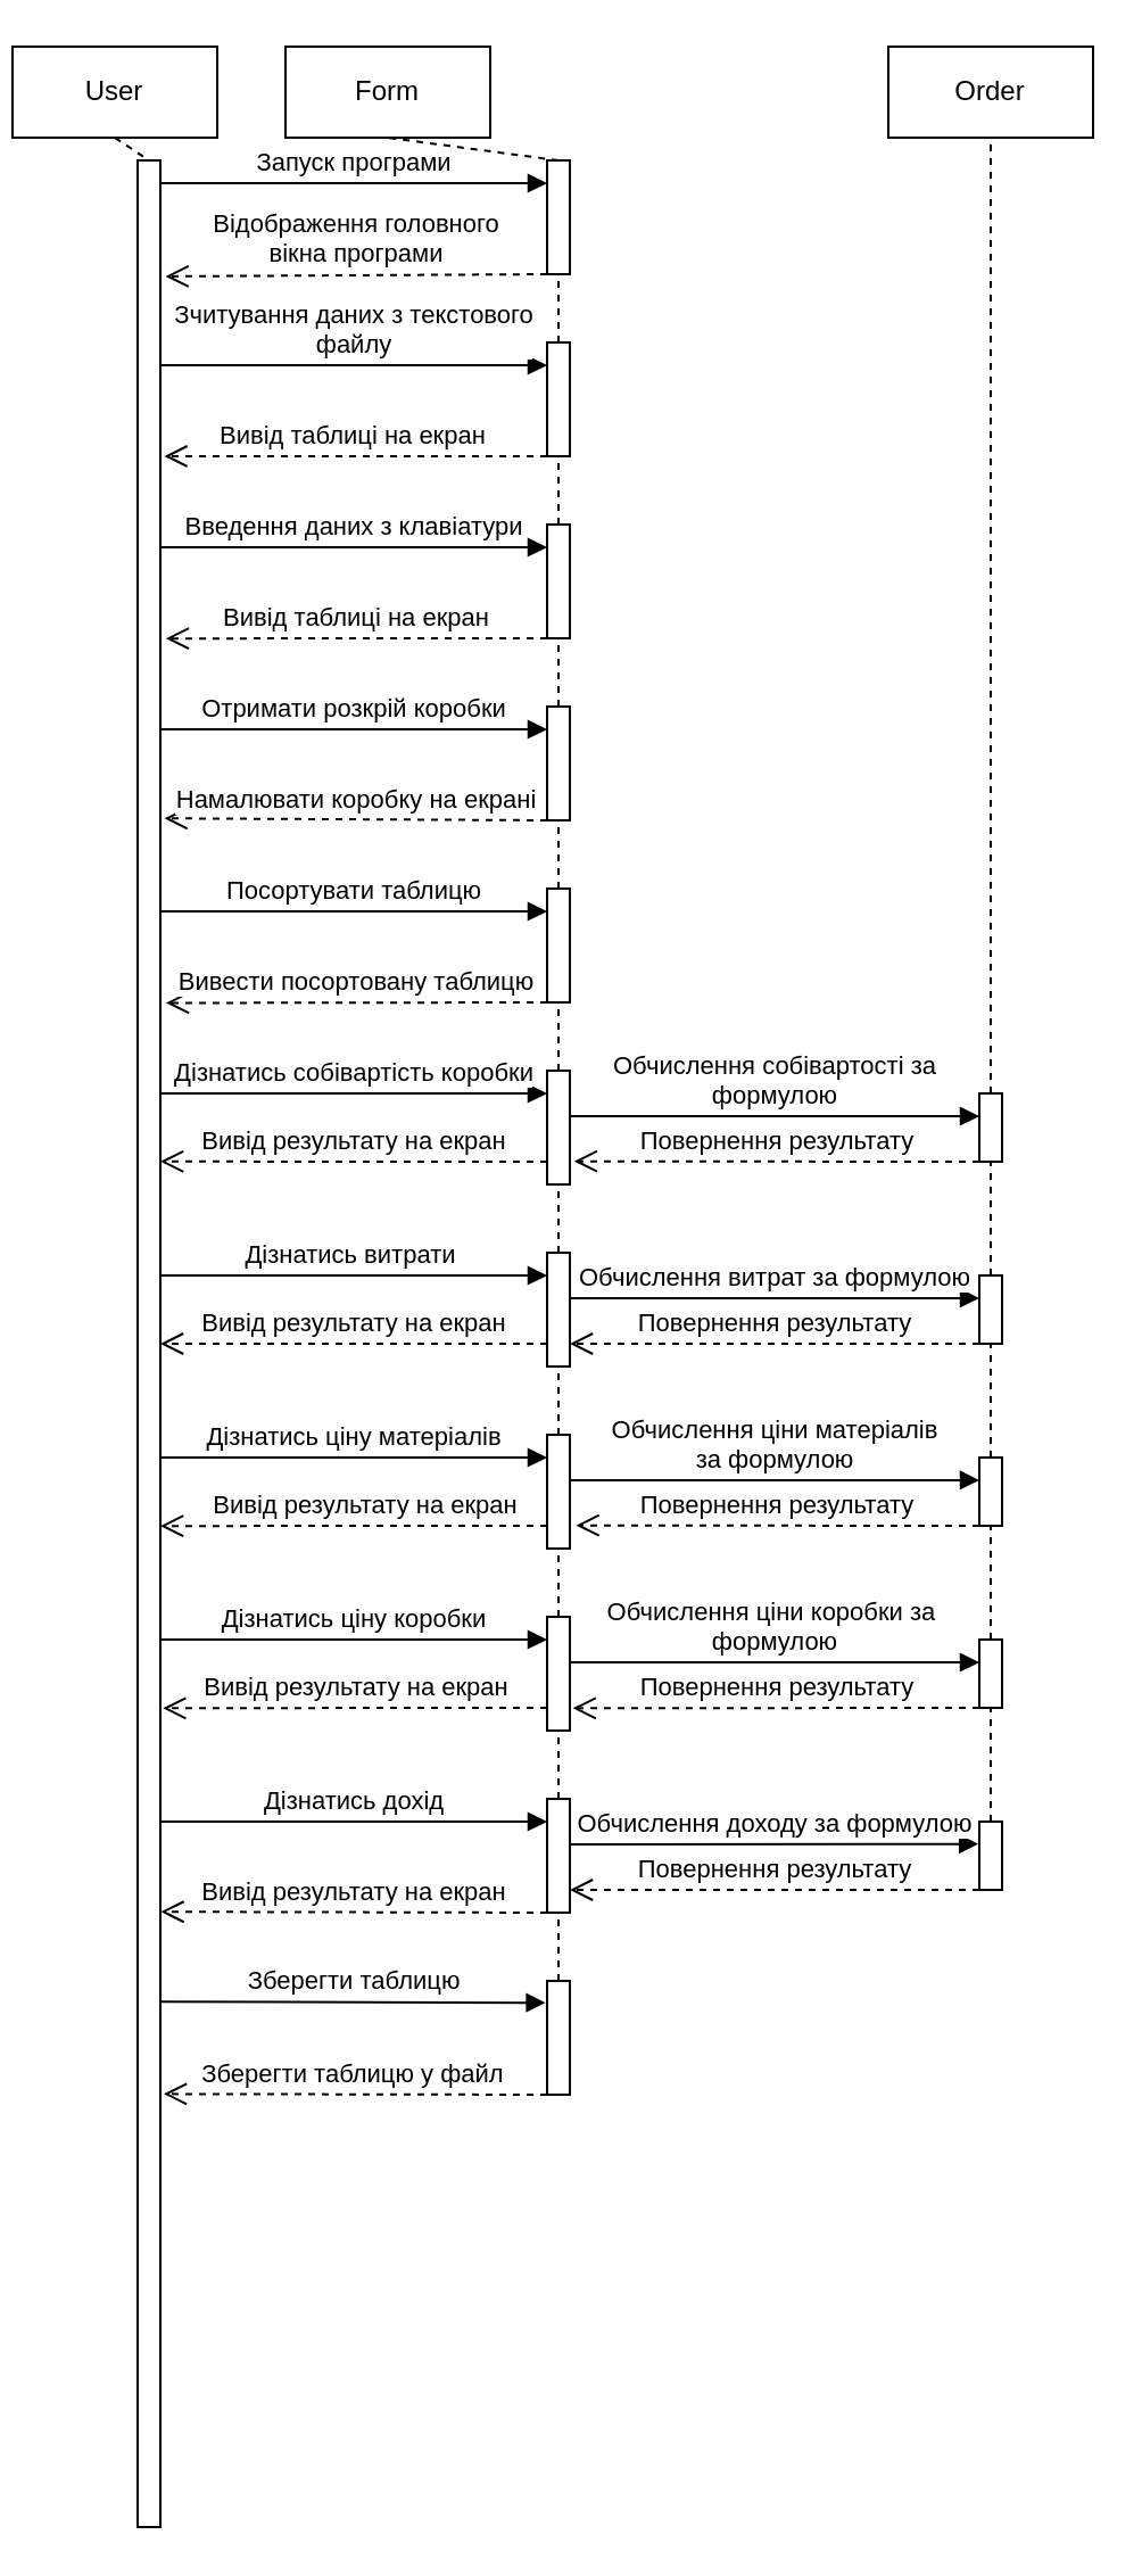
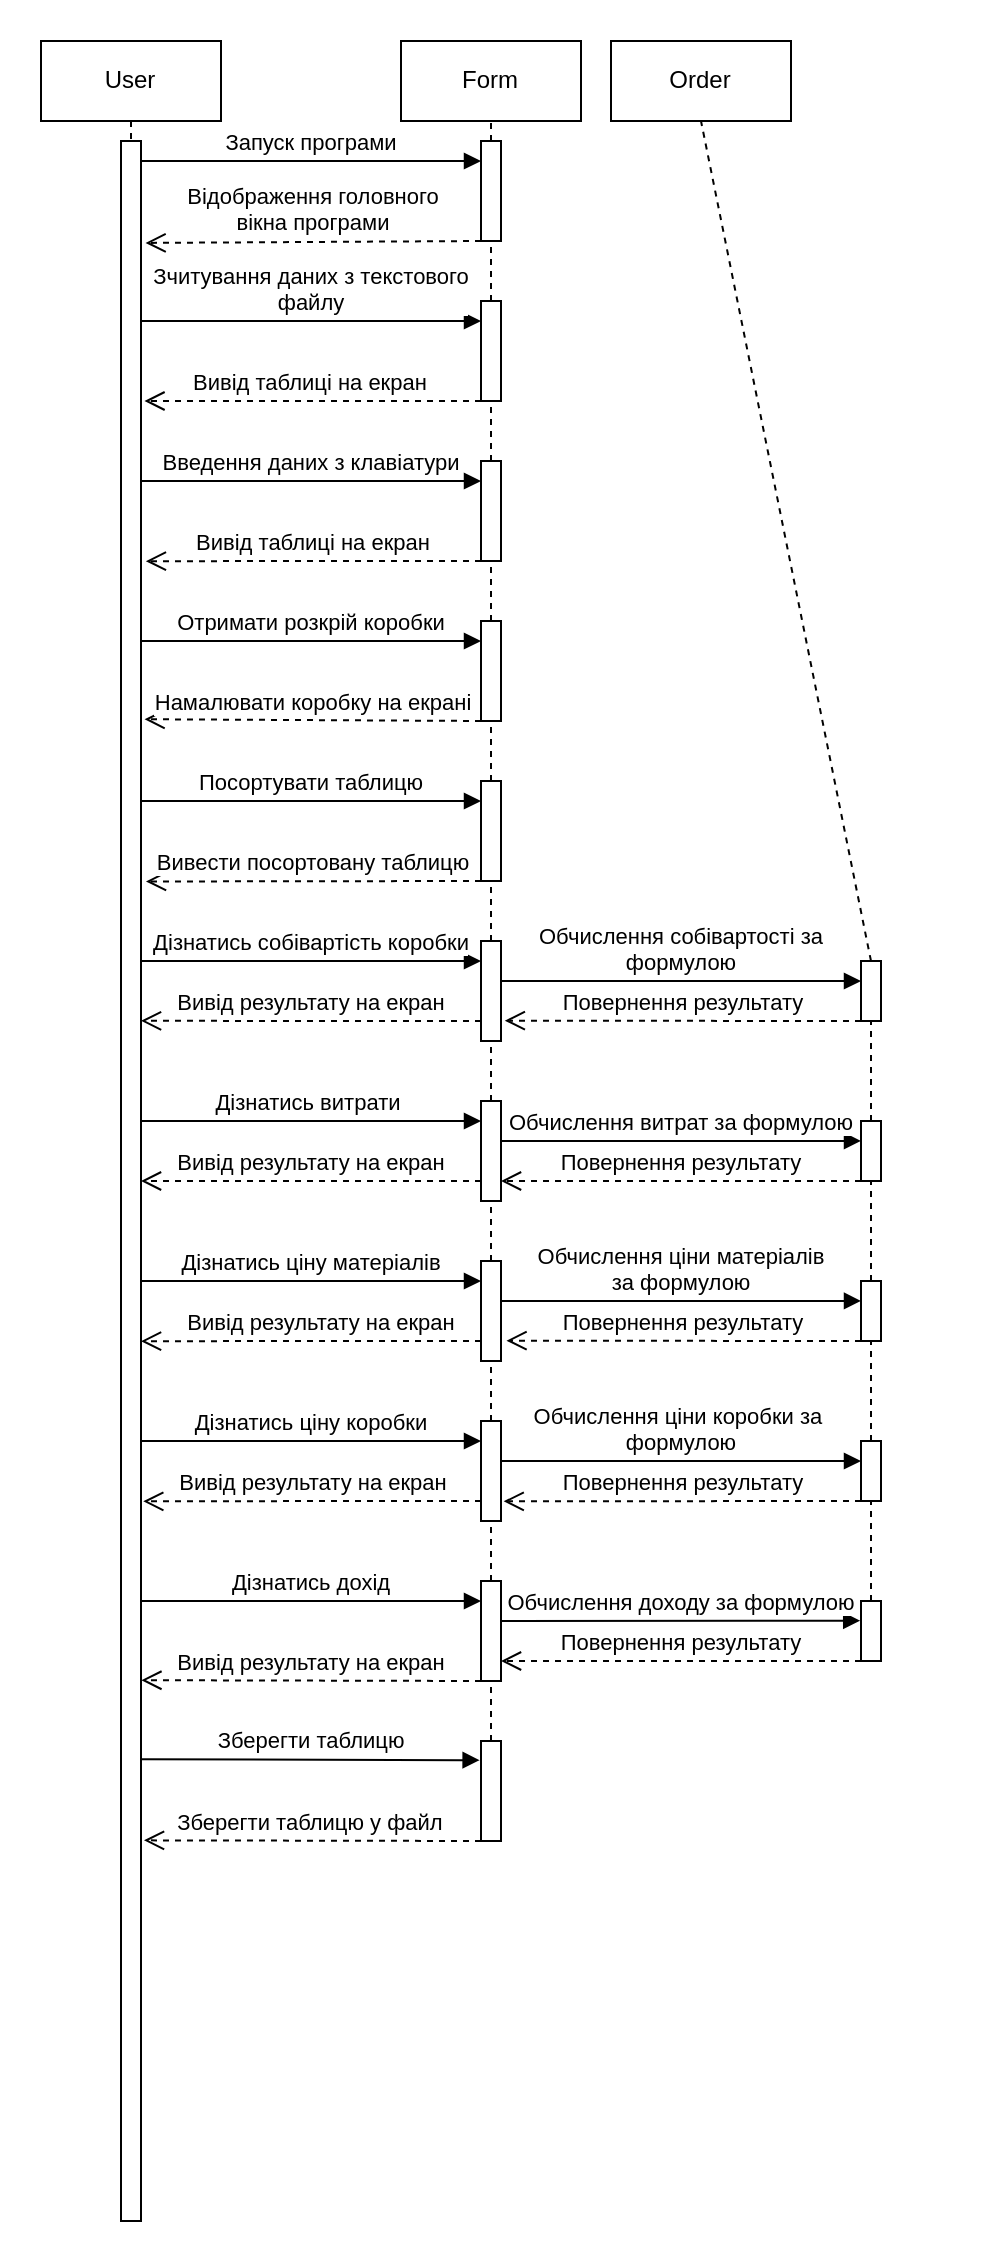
- <mxCell id="3" value="User" style="rounded=0;whiteSpace=wrap;html=1;" vertex="1" parent="1"><mxGeometry x="5" y="20" width="90" height="40" as="geometry" /></mxCell>
+ <mxCell id="3" value="User" style="rounded=0;whiteSpace=wrap;html=1;" vertex="1" parent="1"><mxGeometry x="20" y="20" width="90" height="40" as="geometry" /></mxCell>
- <mxCell id="4" value="Form" style="rounded=0;whiteSpace=wrap;html=1;" vertex="1" parent="1"><mxGeometry x="125" y="20" width="90" height="40" as="geometry" /></mxCell>
+ <mxCell id="4" value="Form" style="rounded=0;whiteSpace=wrap;html=1;" vertex="1" parent="1"><mxGeometry x="200" y="20" width="90" height="40" as="geometry" /></mxCell>
- <mxCell id="5" value="Order" style="rounded=0;whiteSpace=wrap;html=1;" vertex="1" parent="1"><mxGeometry x="390" y="20" width="90" height="40" as="geometry" /></mxCell>
+ <mxCell id="5" value="Order" style="rounded=0;whiteSpace=wrap;html=1;" vertex="1" parent="1"><mxGeometry x="305" y="20" width="90" height="40" as="geometry" /></mxCell>
